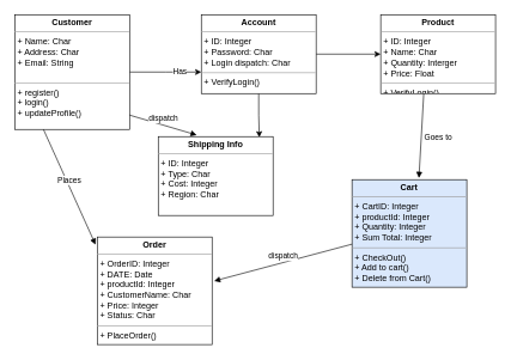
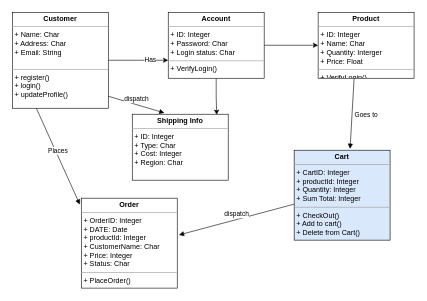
- <mxCell id="6" value="&lt;p style=&quot;margin: 0px ; margin-top: 4px ; text-align: center&quot;&gt;&lt;b&gt;Account&lt;/b&gt;&lt;/p&gt;&lt;hr size=&quot;1&quot;&gt;&lt;p style=&quot;margin: 0px ; margin-left: 4px&quot;&gt;+ ID: Integer&lt;/p&gt;&lt;p style=&quot;margin: 0px ; margin-left: 4px&quot;&gt;+ Password: Char&lt;/p&gt;&lt;p style=&quot;margin: 0px ; margin-left: 4px&quot;&gt;+ Login dispatch: Char&lt;/p&gt;&lt;hr size=&quot;1&quot;&gt;&lt;p style=&quot;margin: 0px ; margin-left: 4px&quot;&gt;+ VerifyLogin()&lt;/p&gt;&lt;p style=&quot;margin: 0px ; margin-left: 4px&quot;&gt;&lt;br&gt;&lt;/p&gt;" style="verticalAlign=top;align=left;overflow=fill;fontSize=12;fontFamily=Helvetica;html=1;" vertex="1" parent="1"><mxGeometry x="280" y="20" width="160" height="110" as="geometry" /></mxCell>
+ <mxCell id="6" value="&lt;p style=&quot;margin: 0px ; margin-top: 4px ; text-align: center&quot;&gt;&lt;b&gt;Account&lt;/b&gt;&lt;/p&gt;&lt;hr size=&quot;1&quot;&gt;&lt;p style=&quot;margin: 0px ; margin-left: 4px&quot;&gt;+ ID: Integer&lt;/p&gt;&lt;p style=&quot;margin: 0px ; margin-left: 4px&quot;&gt;+ Password: Char&lt;/p&gt;&lt;p style=&quot;margin: 0px ; margin-left: 4px&quot;&gt;+ Login status: Char&lt;/p&gt;&lt;hr size=&quot;1&quot;&gt;&lt;p style=&quot;margin: 0px ; margin-left: 4px&quot;&gt;+ VerifyLogin()&lt;/p&gt;&lt;p style=&quot;margin: 0px ; margin-left: 4px&quot;&gt;&lt;br&gt;&lt;/p&gt;" style="verticalAlign=top;align=left;overflow=fill;fontSize=12;fontFamily=Helvetica;html=1;" vertex="1" parent="1"><mxGeometry x="280" y="20" width="160" height="110" as="geometry" /></mxCell>
